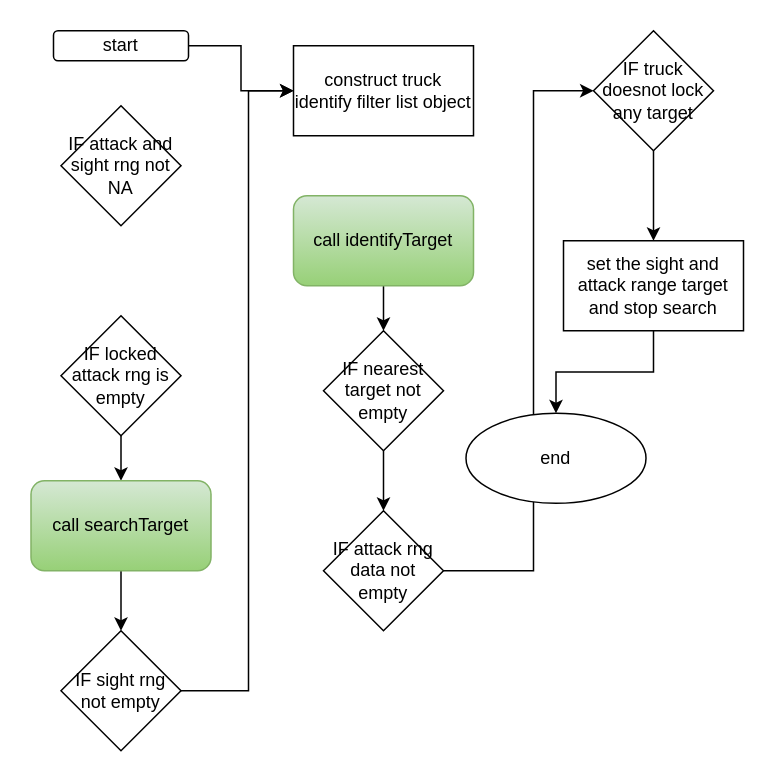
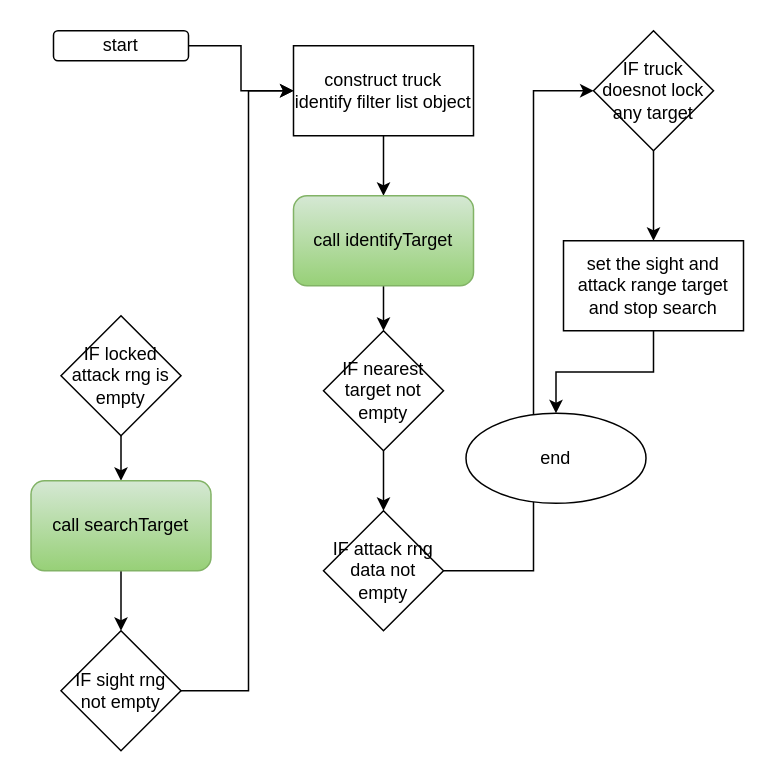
+ <mxCell id="11" value="" style="edgeStyle=orthogonalEdgeStyle;rounded=0;orthogonalLoop=1;jettySize=auto;html=1;" edge="1" parent="1" source="12" target="14"><mxGeometry relative="1" as="geometry" /></mxCell>
- <mxCell id="4" value="IF attack and sight rng not NA" style="rhombus;whiteSpace=wrap;html=1;" vertex="1" parent="1"><mxGeometry x="40" y="70" width="80" height="80" as="geometry" /></mxCell>
